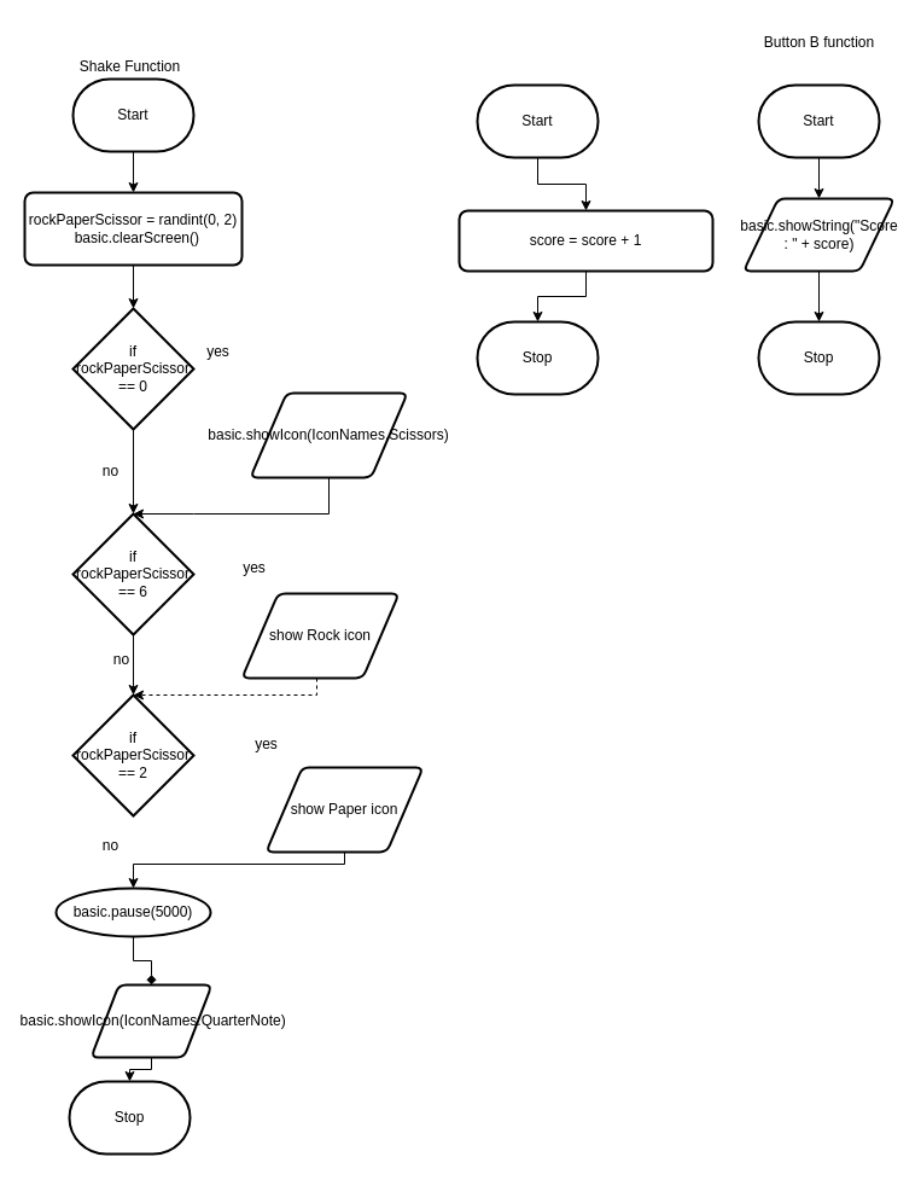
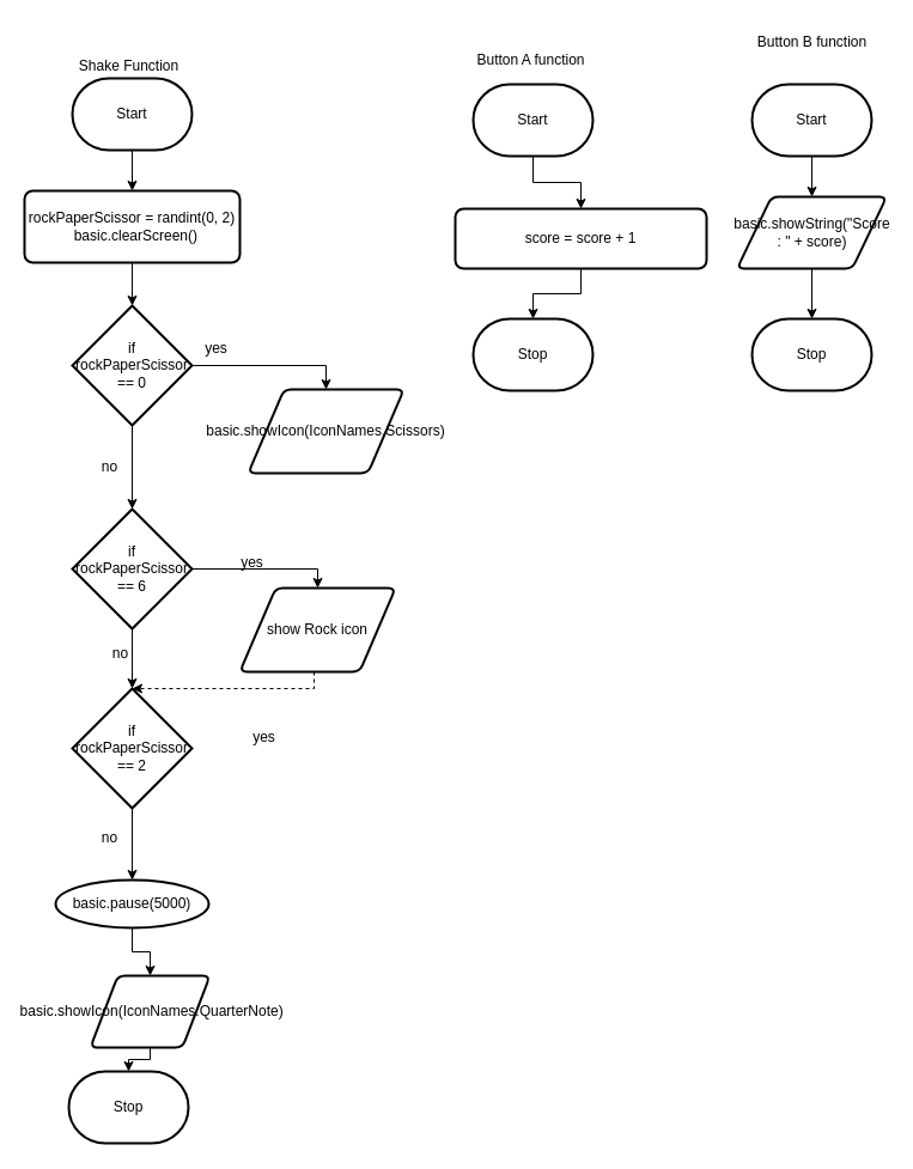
+ <mxCell id="10" value="Button A function" style="text;html=1;align=center;verticalAlign=middle;resizable=0;points=[];autosize=1;strokeColor=none;fillColor=none;" parent="1" vertex="1"><mxGeometry x="388" y="35" width="110" height="30" as="geometry" /></mxCell>
+ <mxCell id="17" style="edgeStyle=orthogonalEdgeStyle;rounded=0;html=1;entryX=0.5;entryY=0;entryDx=0;entryDy=0;" parent="1" source="19" target="28" edge="1"><mxGeometry relative="1" as="geometry" /></mxCell>
- <mxCell id="27" style="edgeStyle=orthogonalEdgeStyle;rounded=0;html=1;entryX=0.5;entryY=0;entryDx=0;entryDy=0;entryPerimeter=0;" parent="1" source="28" target="22" edge="1"><mxGeometry relative="1" as="geometry"><Array as="points"><mxPoint x="160" y="425" /><mxPoint x="160" y="425" /></Array></mxGeometry></mxCell>
+ <mxCell id="20" style="edgeStyle=orthogonalEdgeStyle;rounded=0;html=1;entryX=0.5;entryY=0;entryDx=0;entryDy=0;" parent="1" source="22" target="32" edge="1"><mxGeometry relative="1" as="geometry" /></mxCell>
- <mxCell id="34" value="show Paper icon" style="shape=parallelogram;html=1;strokeWidth=2;perimeter=parallelogramPerimeter;whiteSpace=wrap;rounded=1;arcSize=12;size=0.23;" parent="1" vertex="1"><mxGeometry x="220" y="635" width="130" height="70" as="geometry" /></mxCell>
+ <mxCell id="23" value="" style="edgeStyle=none;html=1;fontFamily=Helvetica;fontSize=12;fontColor=default;" edge="1" parent="1" source="24" target="42"><mxGeometry relative="1" as="geometry" /></mxCell>
- <mxCell id="33" style="edgeStyle=orthogonalEdgeStyle;html=1;entryX=0.5;entryY=0;entryDx=0;entryDy=0;fontFamily=Helvetica;fontSize=12;fontColor=default;rounded=0;" edge="1" parent="1" source="34" target="42"><mxGeometry relative="1" as="geometry"><Array as="points"><mxPoint x="110" y="715" /></Array></mxGeometry></mxCell>
- <mxCell id="41" value="" style="edgeStyle=orthogonalEdgeStyle;rounded=0;html=1;fontFamily=Helvetica;fontSize=12;fontColor=default;endArrow=diamond;" edge="1" parent="1" source="42" target="36"><mxGeometry relative="1" as="geometry" /></mxCell>
+ <mxCell id="41" value="" style="edgeStyle=orthogonalEdgeStyle;rounded=0;html=1;fontFamily=Helvetica;fontSize=12;fontColor=default;" edge="1" parent="1" source="42" target="36"><mxGeometry relative="1" as="geometry" /></mxCell>
